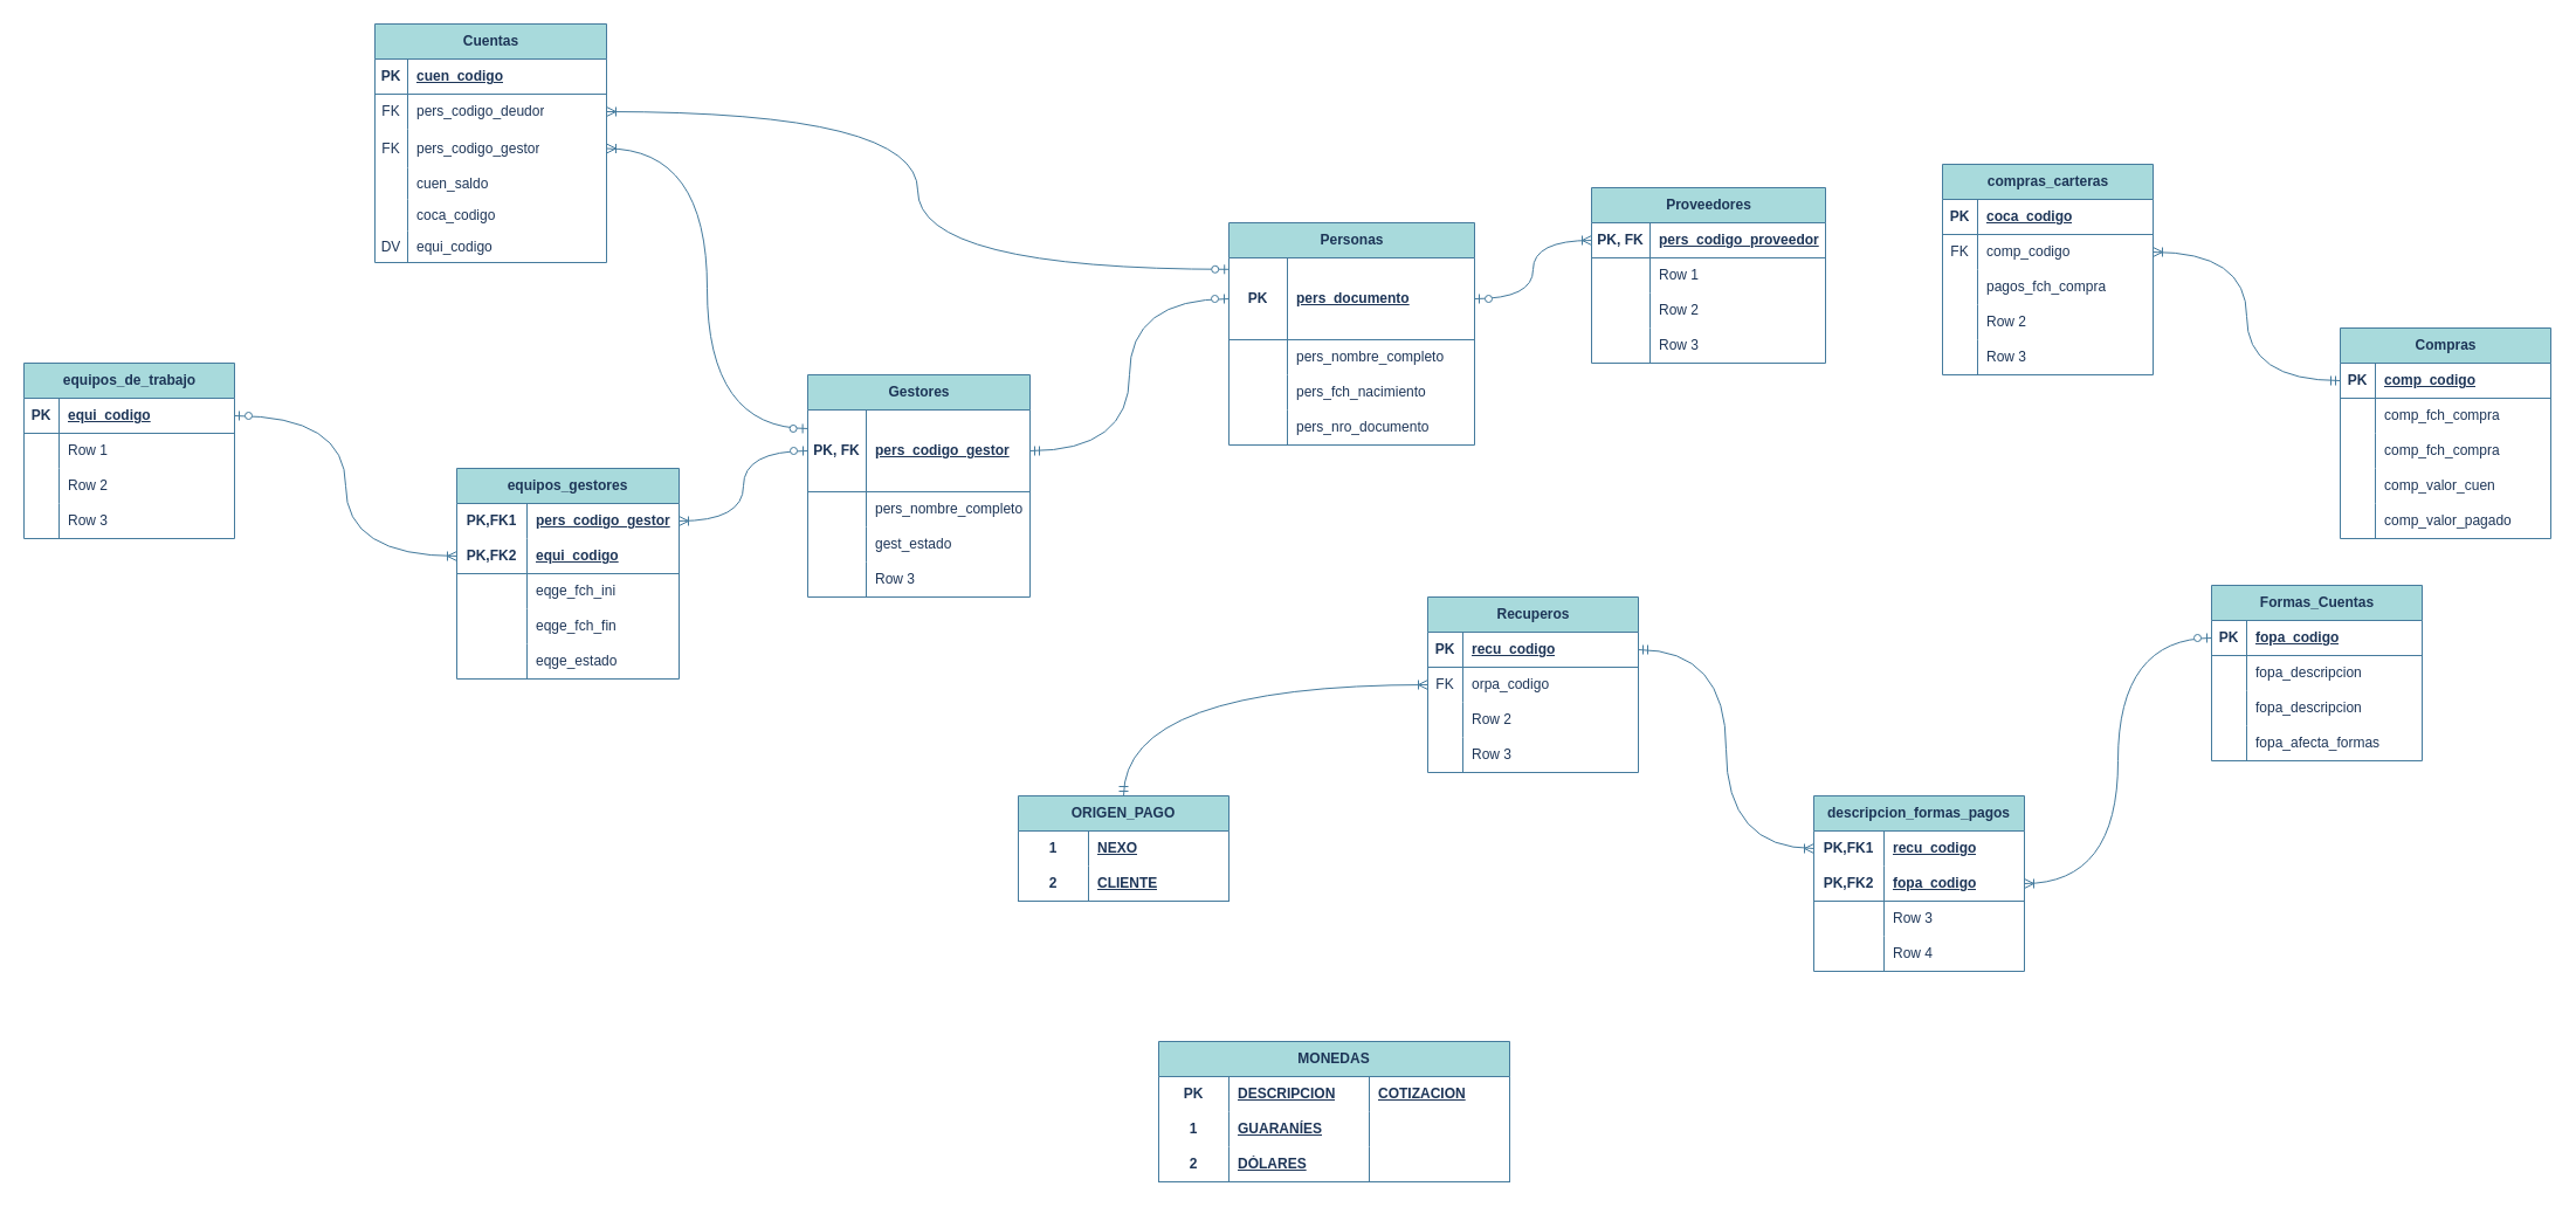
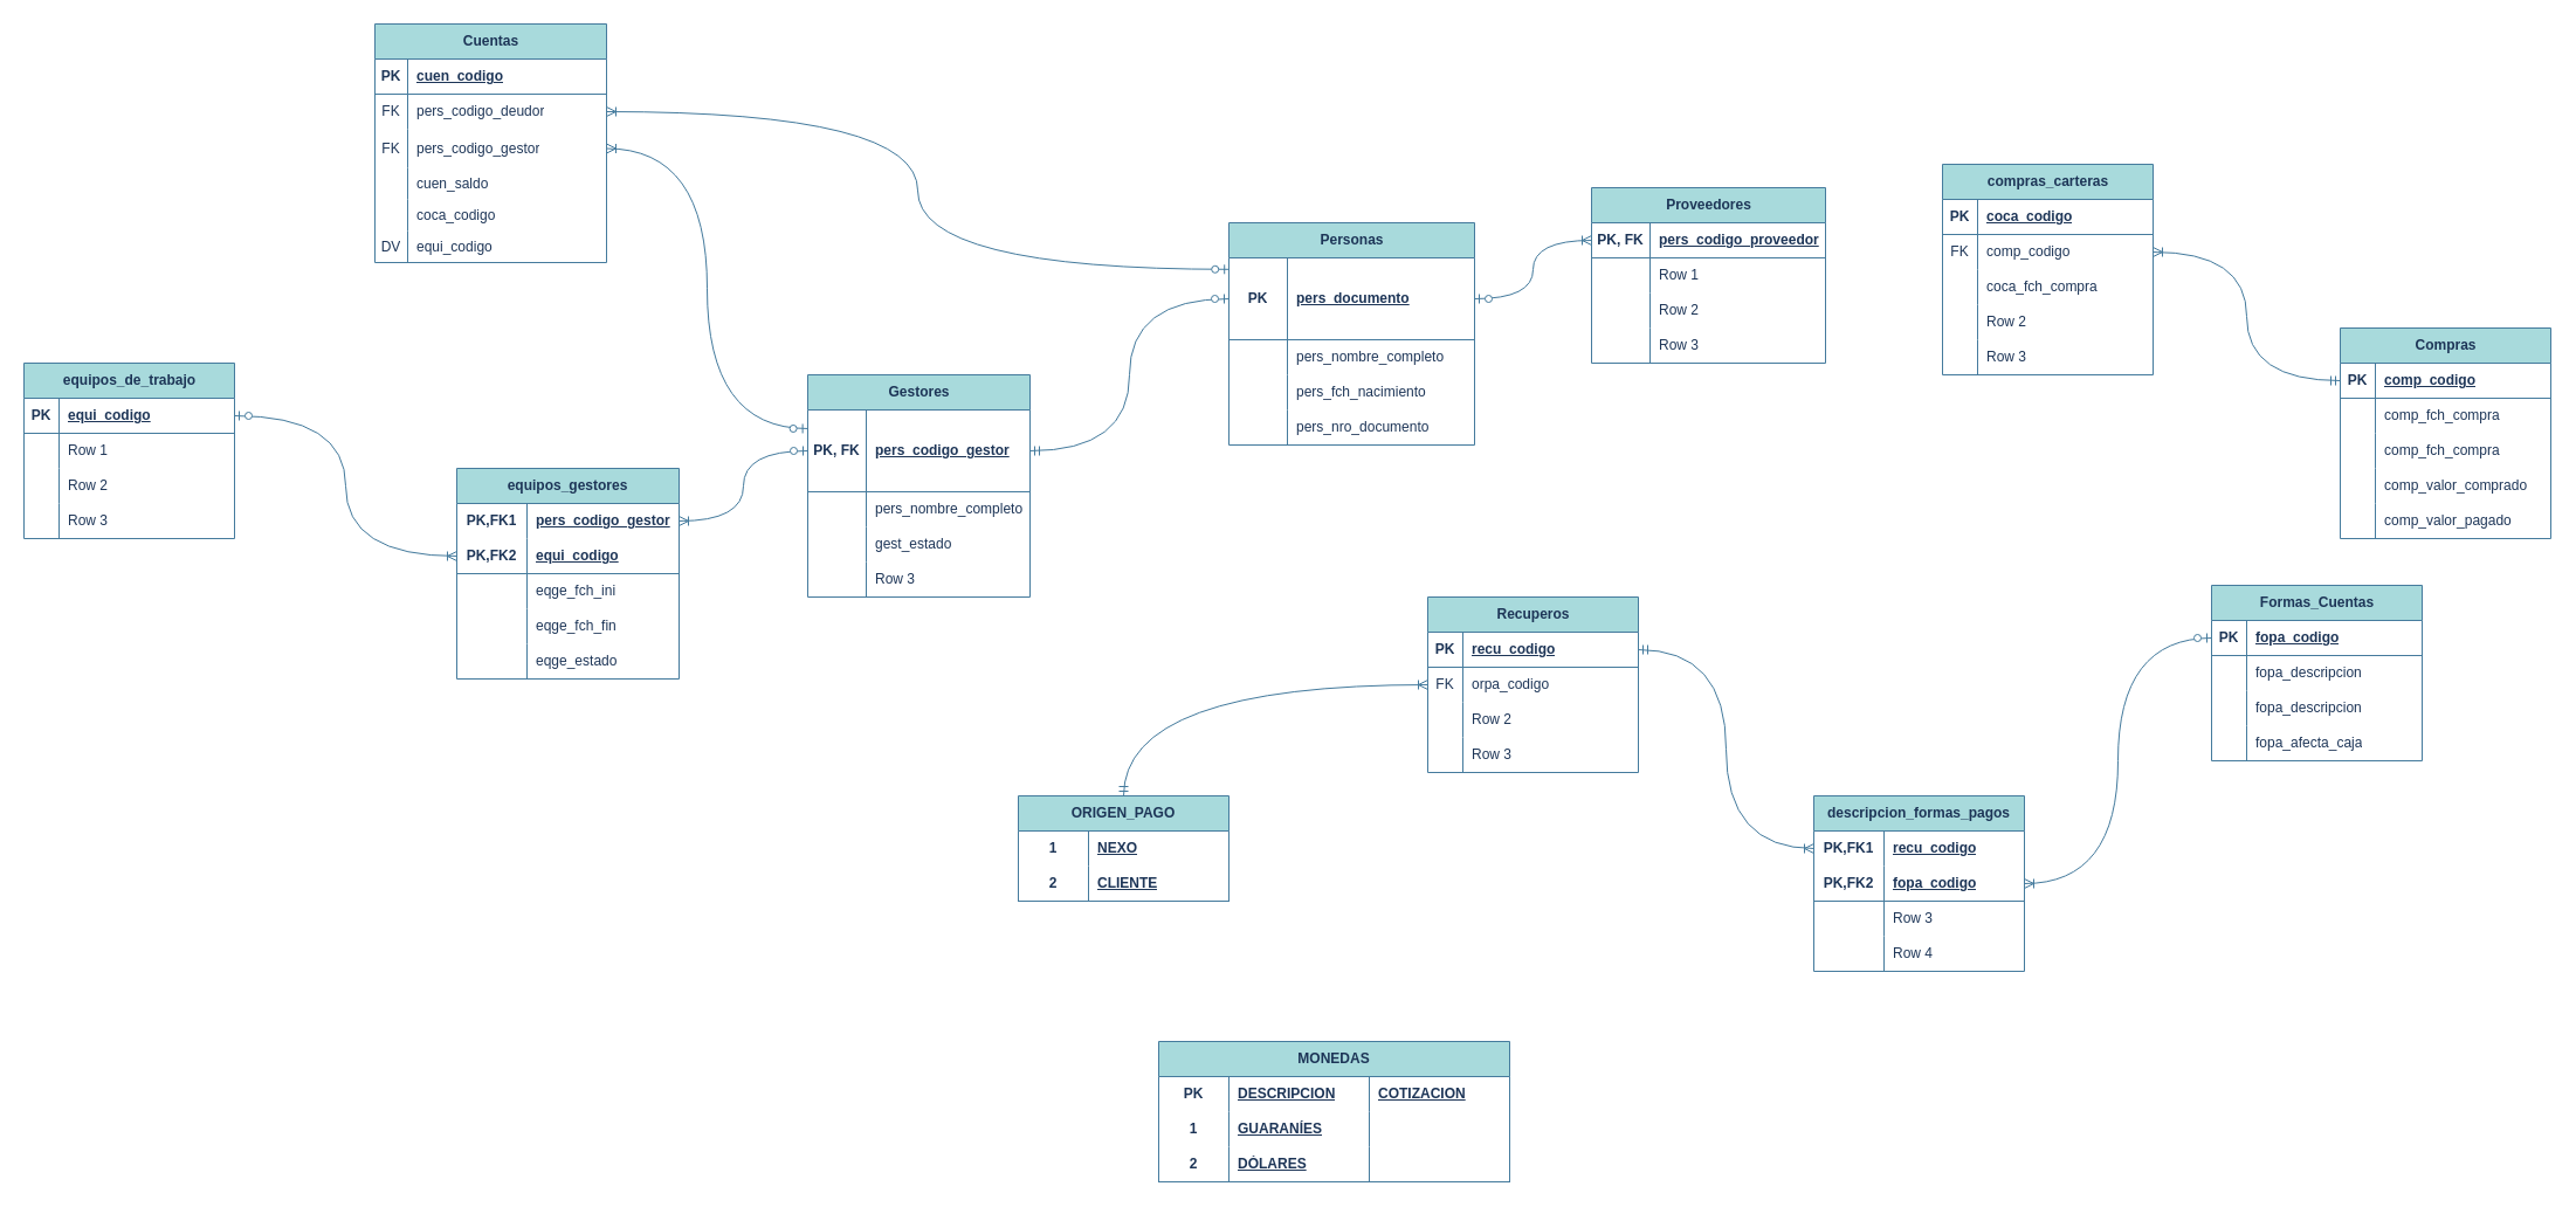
- <mxCell id="90" value="pagos_fch_compra" style="shape=partialRectangle;connectable=0;fillColor=none;top=0;left=0;bottom=0;right=0;align=left;spacingLeft=6;overflow=hidden;whiteSpace=wrap;html=1;strokeColor=#457B9D;fontColor=#1D3557;" vertex="1" parent="88"><mxGeometry x="30" width="150" height="30" as="geometry"><mxRectangle width="150" height="30" as="alternateBounds" /></mxGeometry></mxCell>
+ <mxCell id="90" value="coca_fch_compra" style="shape=partialRectangle;connectable=0;fillColor=none;top=0;left=0;bottom=0;right=0;align=left;spacingLeft=6;overflow=hidden;whiteSpace=wrap;html=1;strokeColor=#457B9D;fontColor=#1D3557;" vertex="1" parent="88"><mxGeometry x="30" width="150" height="30" as="geometry"><mxRectangle width="150" height="30" as="alternateBounds" /></mxGeometry></mxCell>
- <mxCell id="124" value="comp_valor_cuen" style="shape=partialRectangle;connectable=0;fillColor=none;top=0;left=0;bottom=0;right=0;align=left;spacingLeft=6;overflow=hidden;whiteSpace=wrap;html=1;strokeColor=#457B9D;fontColor=#1D3557;" vertex="1" parent="122"><mxGeometry x="30" width="150" height="30" as="geometry"><mxRectangle width="150" height="30" as="alternateBounds" /></mxGeometry></mxCell>
+ <mxCell id="124" value="comp_valor_comprado" style="shape=partialRectangle;connectable=0;fillColor=none;top=0;left=0;bottom=0;right=0;align=left;spacingLeft=6;overflow=hidden;whiteSpace=wrap;html=1;strokeColor=#457B9D;fontColor=#1D3557;" vertex="1" parent="122"><mxGeometry x="30" width="150" height="30" as="geometry"><mxRectangle width="150" height="30" as="alternateBounds" /></mxGeometry></mxCell>
- <mxCell id="162" value="fopa_afecta_formas" style="shape=partialRectangle;connectable=0;fillColor=none;top=0;left=0;bottom=0;right=0;align=left;spacingLeft=6;overflow=hidden;whiteSpace=wrap;html=1;strokeColor=#457B9D;fontColor=#1D3557;" vertex="1" parent="160"><mxGeometry x="30" width="150" height="30" as="geometry"><mxRectangle width="150" height="30" as="alternateBounds" /></mxGeometry></mxCell>
+ <mxCell id="162" value="fopa_afecta_caja" style="shape=partialRectangle;connectable=0;fillColor=none;top=0;left=0;bottom=0;right=0;align=left;spacingLeft=6;overflow=hidden;whiteSpace=wrap;html=1;strokeColor=#457B9D;fontColor=#1D3557;" vertex="1" parent="160"><mxGeometry x="30" width="150" height="30" as="geometry"><mxRectangle width="150" height="30" as="alternateBounds" /></mxGeometry></mxCell>
